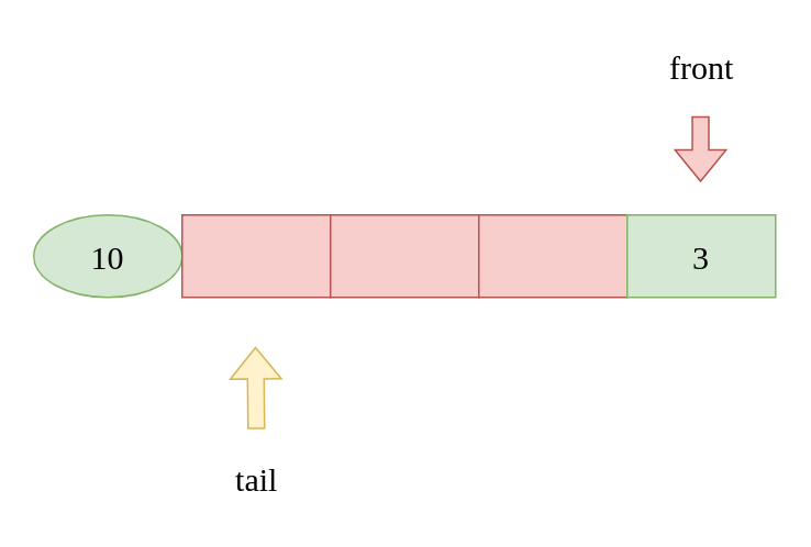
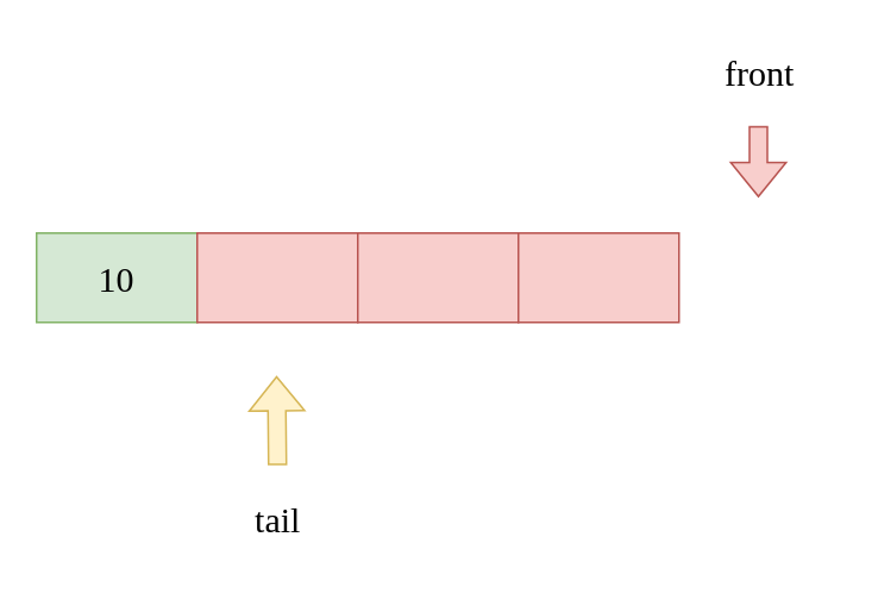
- <mxCell id="2" value="10" style="ellipse;whiteSpace=wrap;html=1;fontSize=20;fontFamily=Comic Sans MS;fillColor=#d5e8d4;strokeColor=#82b366;" parent="1" vertex="1"><mxGeometry x="20" y="130" width="90" height="50" as="geometry" /></mxCell>
+ <mxCell id="2" value="10" style="rounded=0;whiteSpace=wrap;html=1;fontSize=20;fontFamily=Comic Sans MS;fillColor=#d5e8d4;strokeColor=#82b366;" parent="1" vertex="1"><mxGeometry x="20" y="130" width="90" height="50" as="geometry" /></mxCell>
- <mxCell id="6" value="3" style="rounded=0;whiteSpace=wrap;html=1;fontSize=20;fontFamily=Comic Sans MS;fillColor=#d5e8d4;strokeColor=#82b366;" parent="1" vertex="1"><mxGeometry x="380" y="130" width="90" height="50" as="geometry" /></mxCell>
